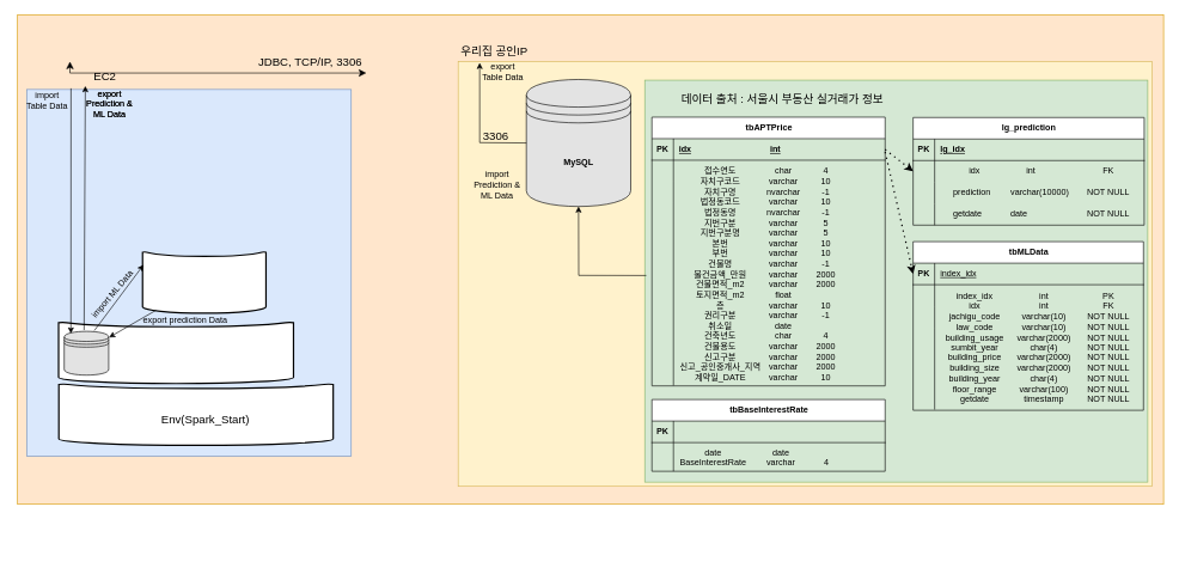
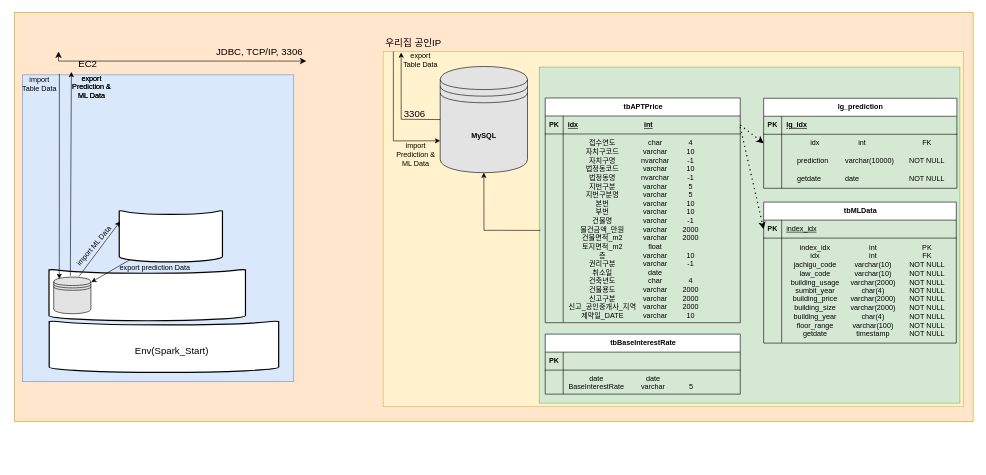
- <mxCell id="44" value="데이터 출처 : 서울시 부동산 실거래가 정보" style="text;strokeColor=none;fillColor=none;html=1;align=center;verticalAlign=middle;whiteSpace=wrap;rounded=0;fontSize=16;" parent="1" vertex="1"><mxGeometry x="948" y="121.8" width="284" height="30" as="geometry" /></mxCell>
+ <mxCell id="84" value="" style="endArrow=classic;html=1;rounded=0;exitX=0;exitY=0;exitDx=0;exitDy=0;entryX=0;entryY=0.7;entryDx=0;entryDy=0;" edge="1" parent="1" source="83" target="24"><mxGeometry width="50" height="50" relative="1" as="geometry"><mxPoint x="743" y="209" as="sourcePoint" /><mxPoint x="678" y="97" as="targetPoint" /><Array as="points"><mxPoint x="655" y="234" /></Array></mxGeometry></mxCell>
- <mxCell id="41" value="&#10;4" style="text;whiteSpace=wrap;align=center;" parent="1" vertex="1"><mxGeometry x="1122" y="615.998" width="59" height="51" as="geometry" /></mxCell>
+ <mxCell id="41" value="&#10;5" style="text;whiteSpace=wrap;align=center;" parent="1" vertex="1"><mxGeometry x="1122" y="615.998" width="59" height="51" as="geometry" /></mxCell>
